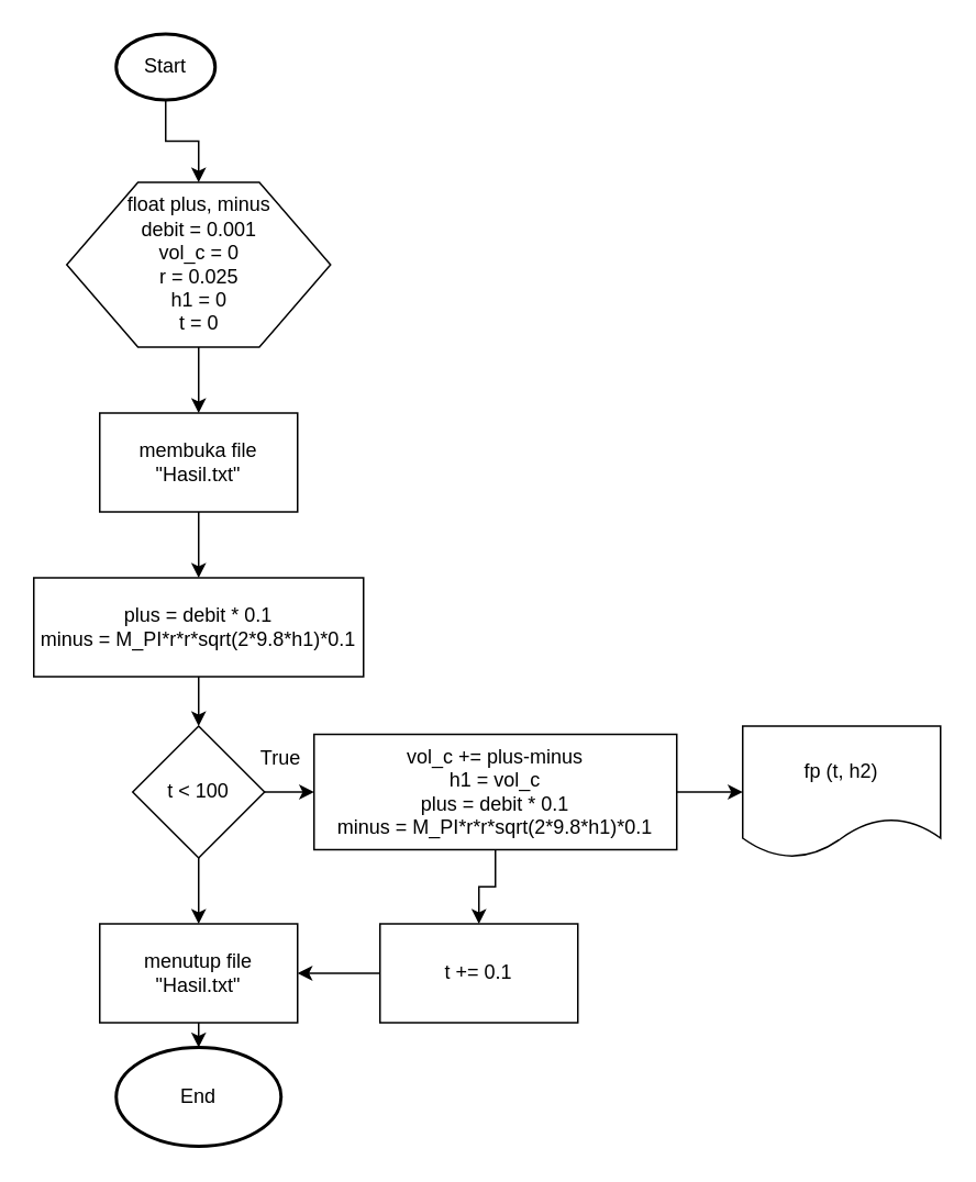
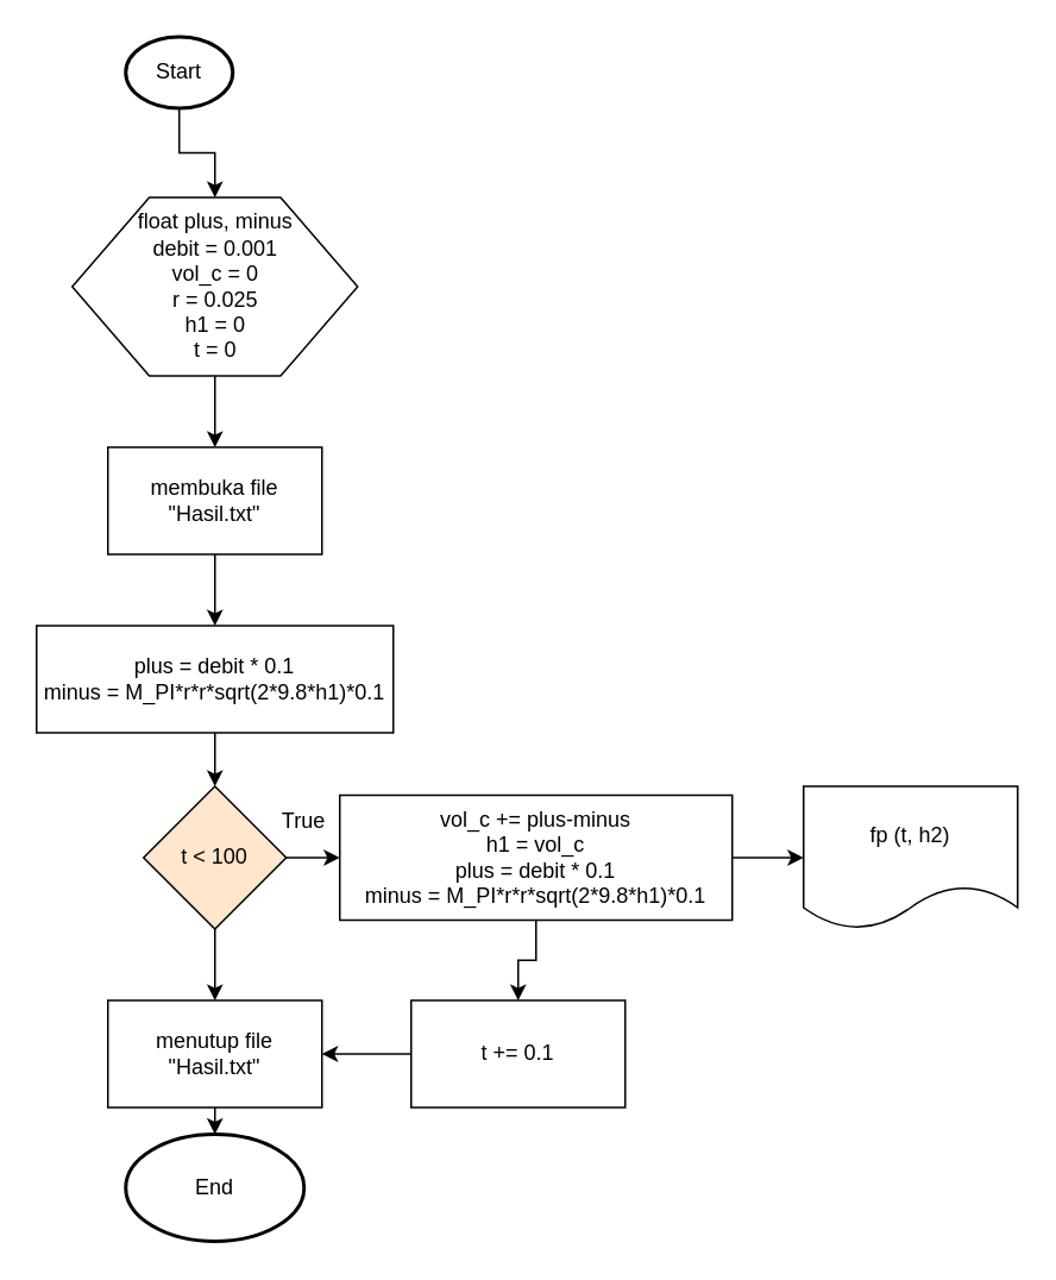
- <mxCell id="12" value="t &amp;lt; 100" style="rhombus;whiteSpace=wrap;html=1;" vertex="1" parent="1"><mxGeometry x="80" y="440" width="80" height="80" as="geometry" /></mxCell>
+ <mxCell id="12" value="t &amp;lt; 100" style="rhombus;whiteSpace=wrap;html=1;fillColor=#ffe6cc;" vertex="1" parent="1"><mxGeometry x="80" y="440" width="80" height="80" as="geometry" /></mxCell>
